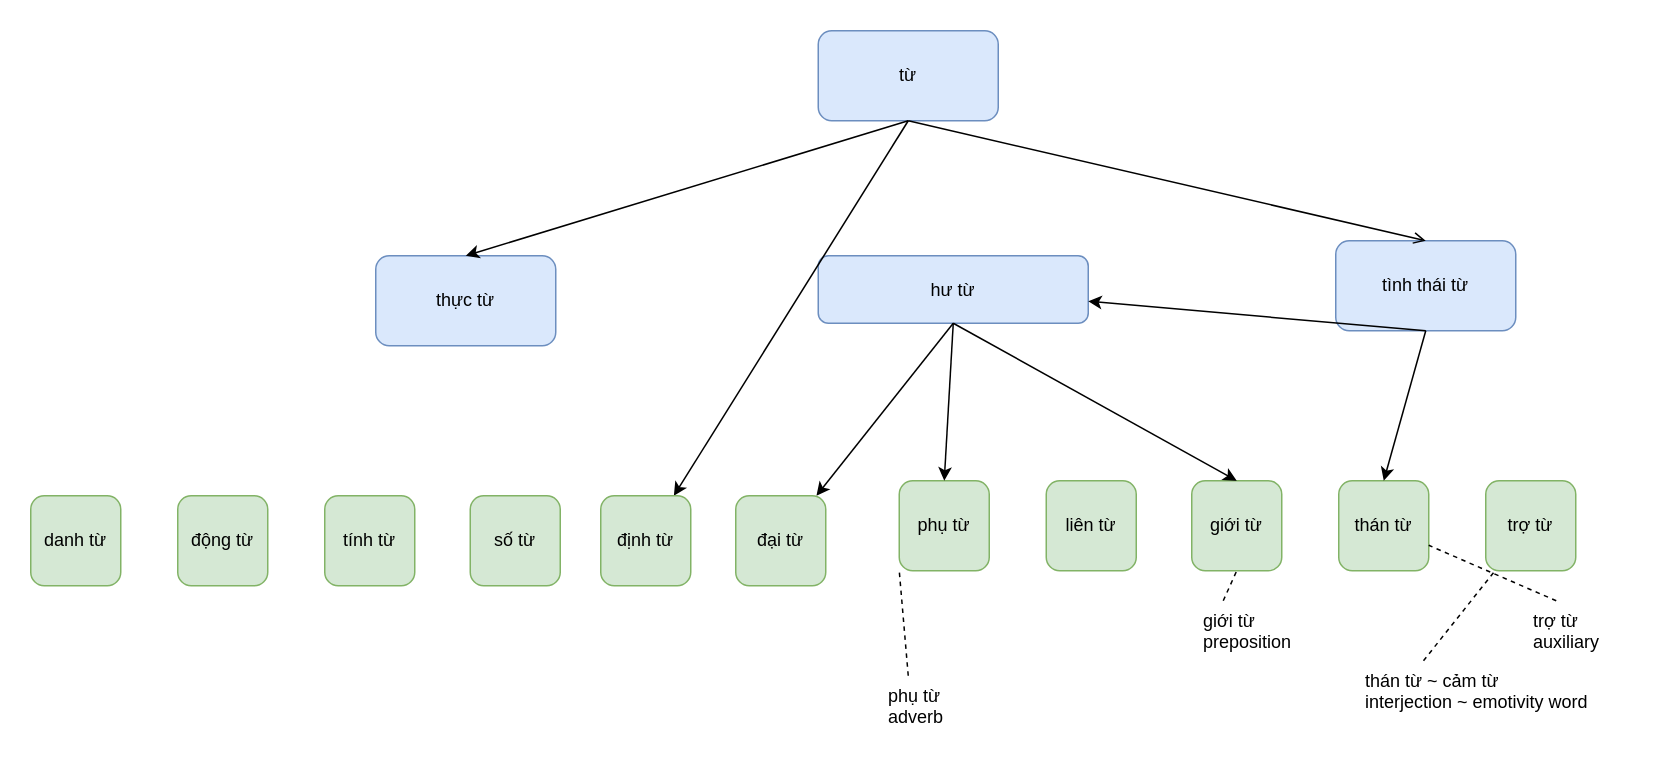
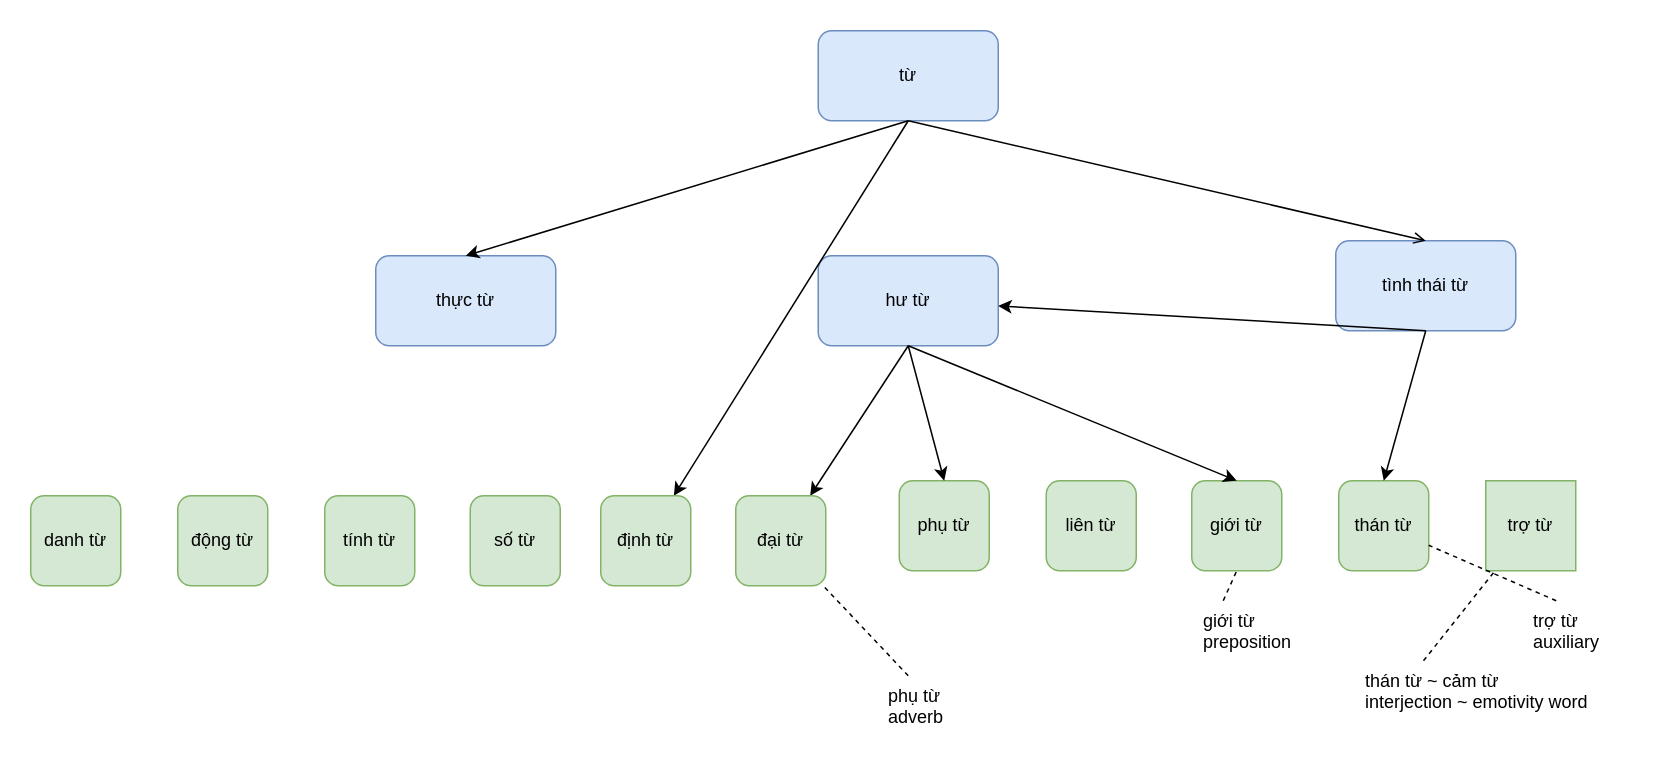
- <mxCell id="3" value="hư từ" style="rounded=1;whiteSpace=wrap;html=1;fillColor=#dae8fc;strokeColor=#6c8ebf;" parent="1" vertex="1"><mxGeometry x="545" y="170" width="180" height="45" as="geometry" /></mxCell>
+ <mxCell id="3" value="hư từ" style="rounded=1;whiteSpace=wrap;html=1;fillColor=#dae8fc;strokeColor=#6c8ebf;" parent="1" vertex="1"><mxGeometry x="545" y="170" width="120" height="60" as="geometry" /></mxCell>
- <mxCell id="10" value="trợ từ" style="rounded=1;whiteSpace=wrap;html=1;fillColor=#d5e8d4;strokeColor=#82b366;" parent="1" vertex="1"><mxGeometry x="990" y="320" width="60" height="60" as="geometry" /></mxCell>
+ <mxCell id="10" value="trợ từ" style="whiteSpace=wrap;html=1;fillColor=#d5e8d4;strokeColor=#82b366;rounded=0;" parent="1" vertex="1"><mxGeometry x="990" y="320" width="60" height="60" as="geometry" /></mxCell>
- <mxCell id="25" value="" style="endArrow=none;dashed=1;html=1;entryX=0;entryY=1;entryDx=0;entryDy=0;exitX=0.25;exitY=0;exitDx=0;exitDy=0;" edge="1" parent="1" source="27" target="13"><mxGeometry width="50" height="50" relative="1" as="geometry"><mxPoint x="930" y="450" as="sourcePoint" /><mxPoint x="950" y="470" as="targetPoint" /></mxGeometry></mxCell>
+ <mxCell id="25" value="" style="endArrow=none;dashed=1;html=1;exitX=0.25;exitY=0;exitDx=0;exitDy=0;" edge="1" parent="1" source="27" target="23"><mxGeometry width="50" height="50" relative="1" as="geometry"><mxPoint x="930" y="450" as="sourcePoint" /><mxPoint x="950" y="470" as="targetPoint" /></mxGeometry></mxCell>
